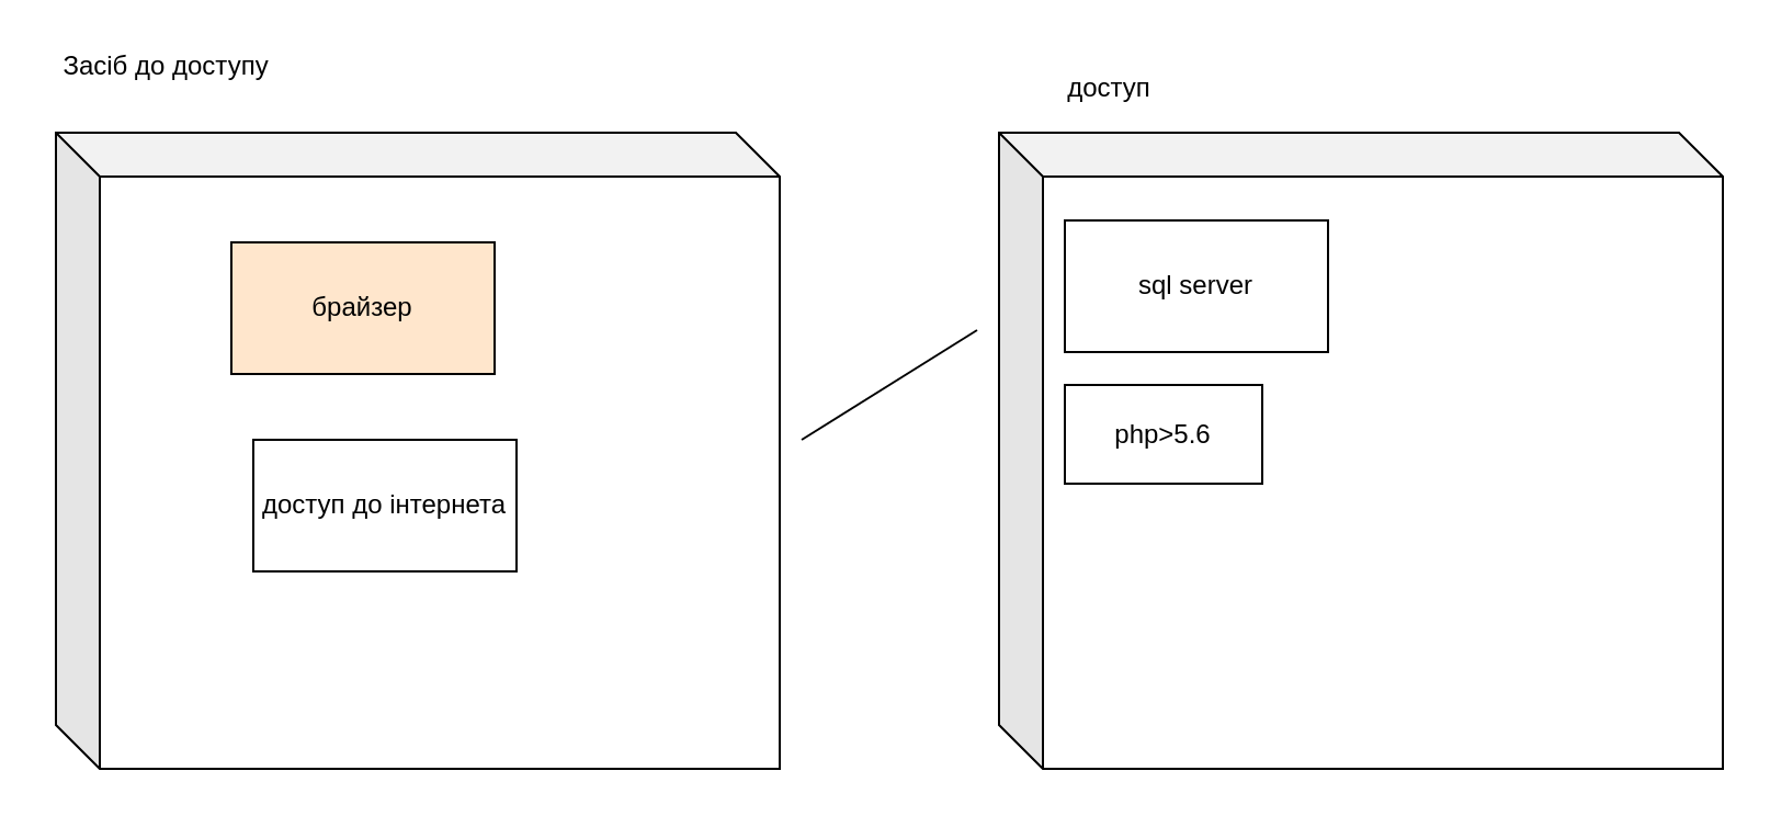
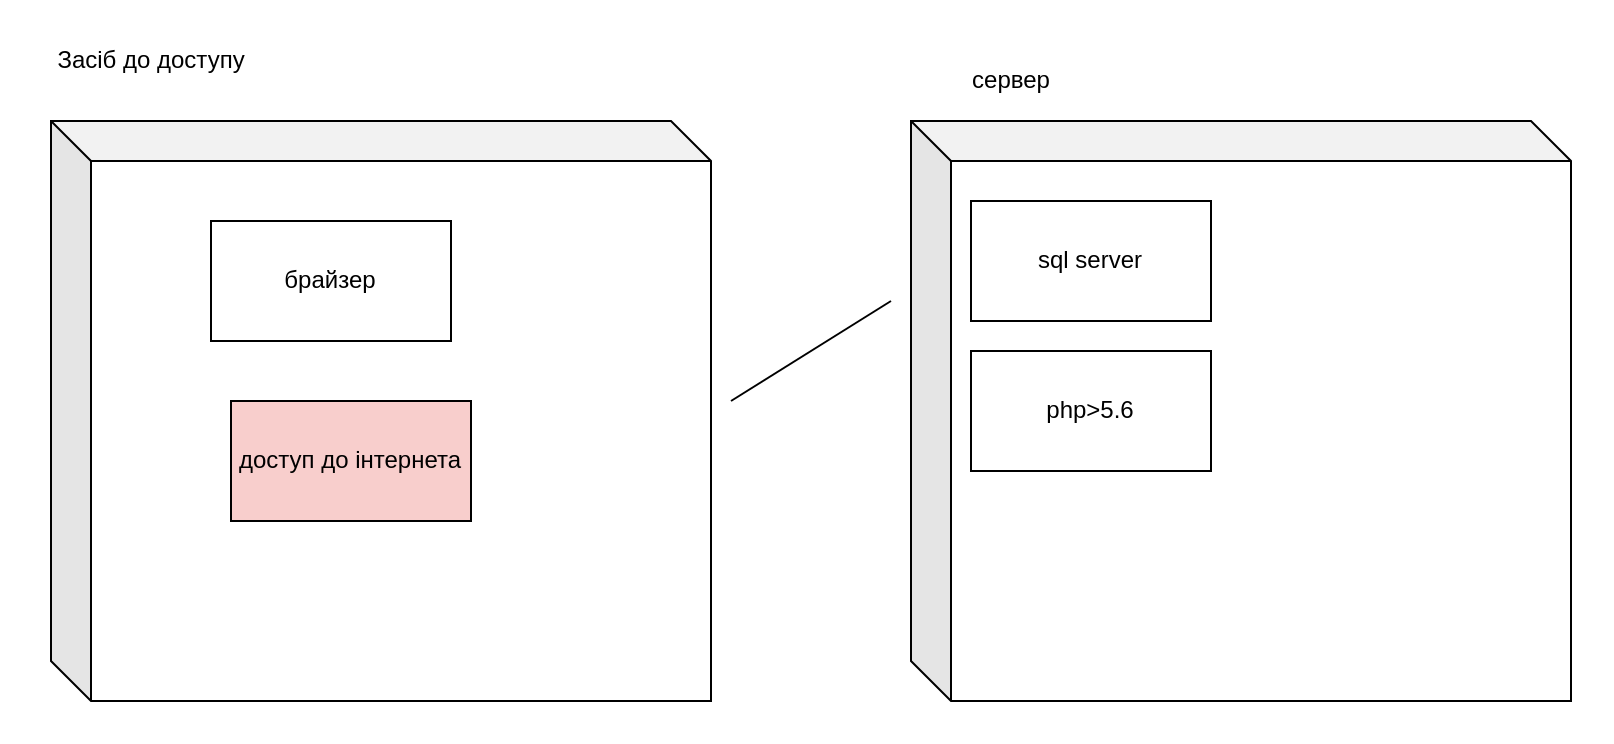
- <mxCell id="7" value="доступ" style="text;html=1;align=center;verticalAlign=middle;resizable=0;points=[];autosize=1;strokeColor=none;" vertex="1" parent="1"><mxGeometry x="480" y="30" width="50" height="20" as="geometry" /></mxCell>
+ <mxCell id="7" value="сервер" style="text;html=1;align=center;verticalAlign=middle;resizable=0;points=[];autosize=1;strokeColor=none;" vertex="1" parent="1"><mxGeometry x="480" y="30" width="50" height="20" as="geometry" /></mxCell>
- <mxCell id="4" value="брайзер" style="rounded=0;whiteSpace=wrap;html=1;fillColor=#ffe6cc;" vertex="1" parent="1"><mxGeometry x="105" y="110" width="120" height="60" as="geometry" /></mxCell>
+ <mxCell id="4" value="брайзер" style="rounded=0;whiteSpace=wrap;html=1;" vertex="1" parent="1"><mxGeometry x="105" y="110" width="120" height="60" as="geometry" /></mxCell>
- <mxCell id="10" value="php&amp;gt;5.6" style="rounded=0;whiteSpace=wrap;html=1;" vertex="1" parent="1"><mxGeometry x="485" y="175" width="90" height="45" as="geometry" /></mxCell>
+ <mxCell id="10" value="php&amp;gt;5.6" style="rounded=0;whiteSpace=wrap;html=1;" vertex="1" parent="1"><mxGeometry x="485" y="175" width="120" height="60" as="geometry" /></mxCell>
- <mxCell id="5" value="доступ до інтернета" style="rounded=0;whiteSpace=wrap;html=1;" vertex="1" parent="1"><mxGeometry x="115" y="200" width="120" height="60" as="geometry" /></mxCell>
+ <mxCell id="5" value="доступ до інтернета" style="rounded=0;whiteSpace=wrap;html=1;fillColor=#f8cecc;" vertex="1" parent="1"><mxGeometry x="115" y="200" width="120" height="60" as="geometry" /></mxCell>
